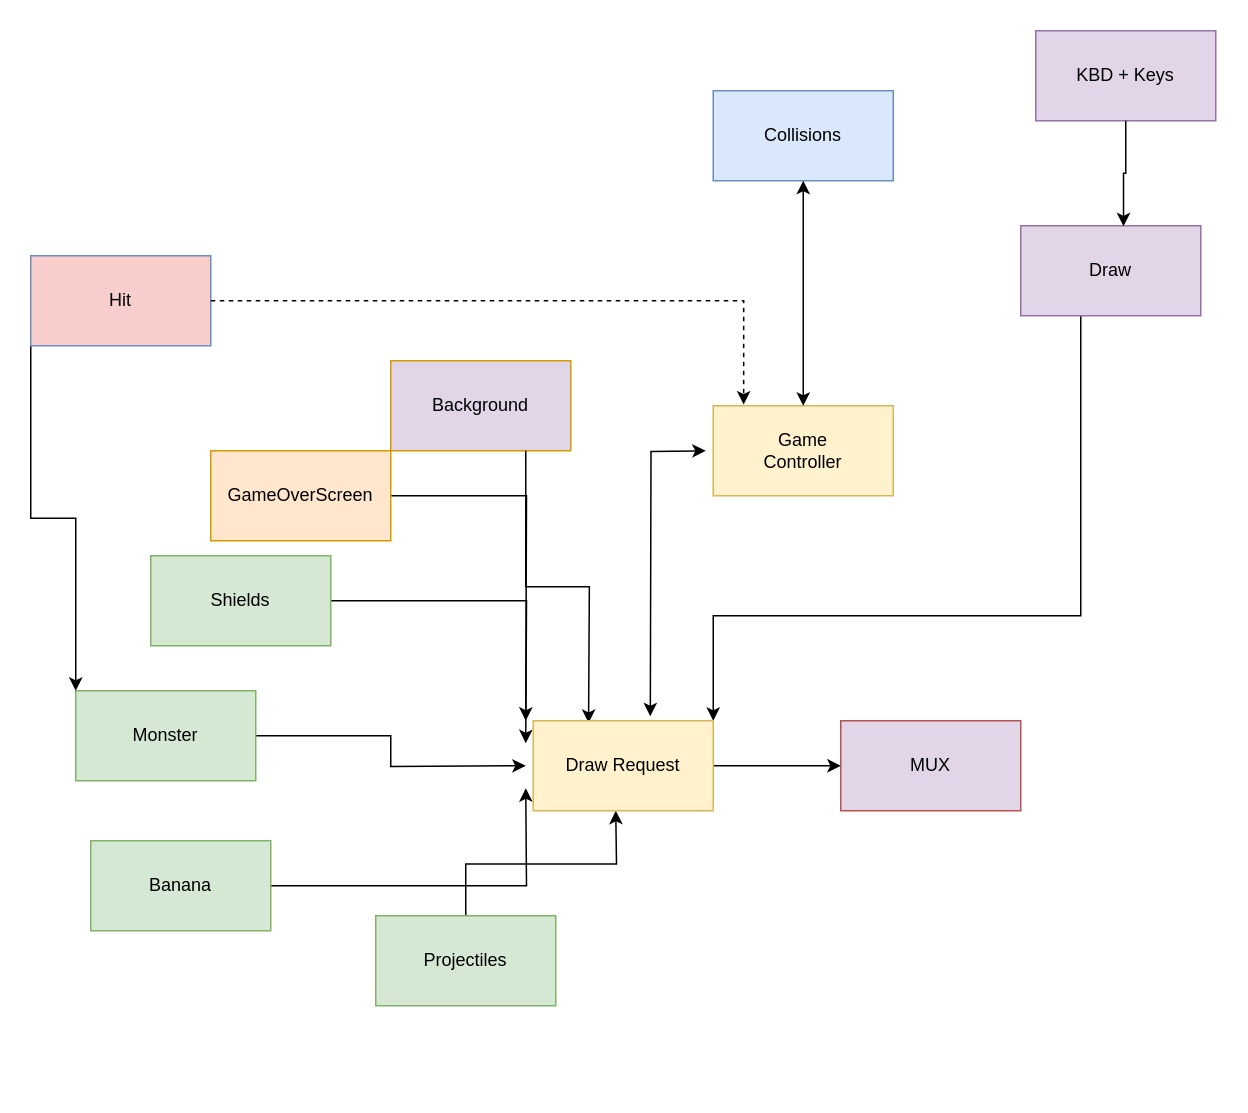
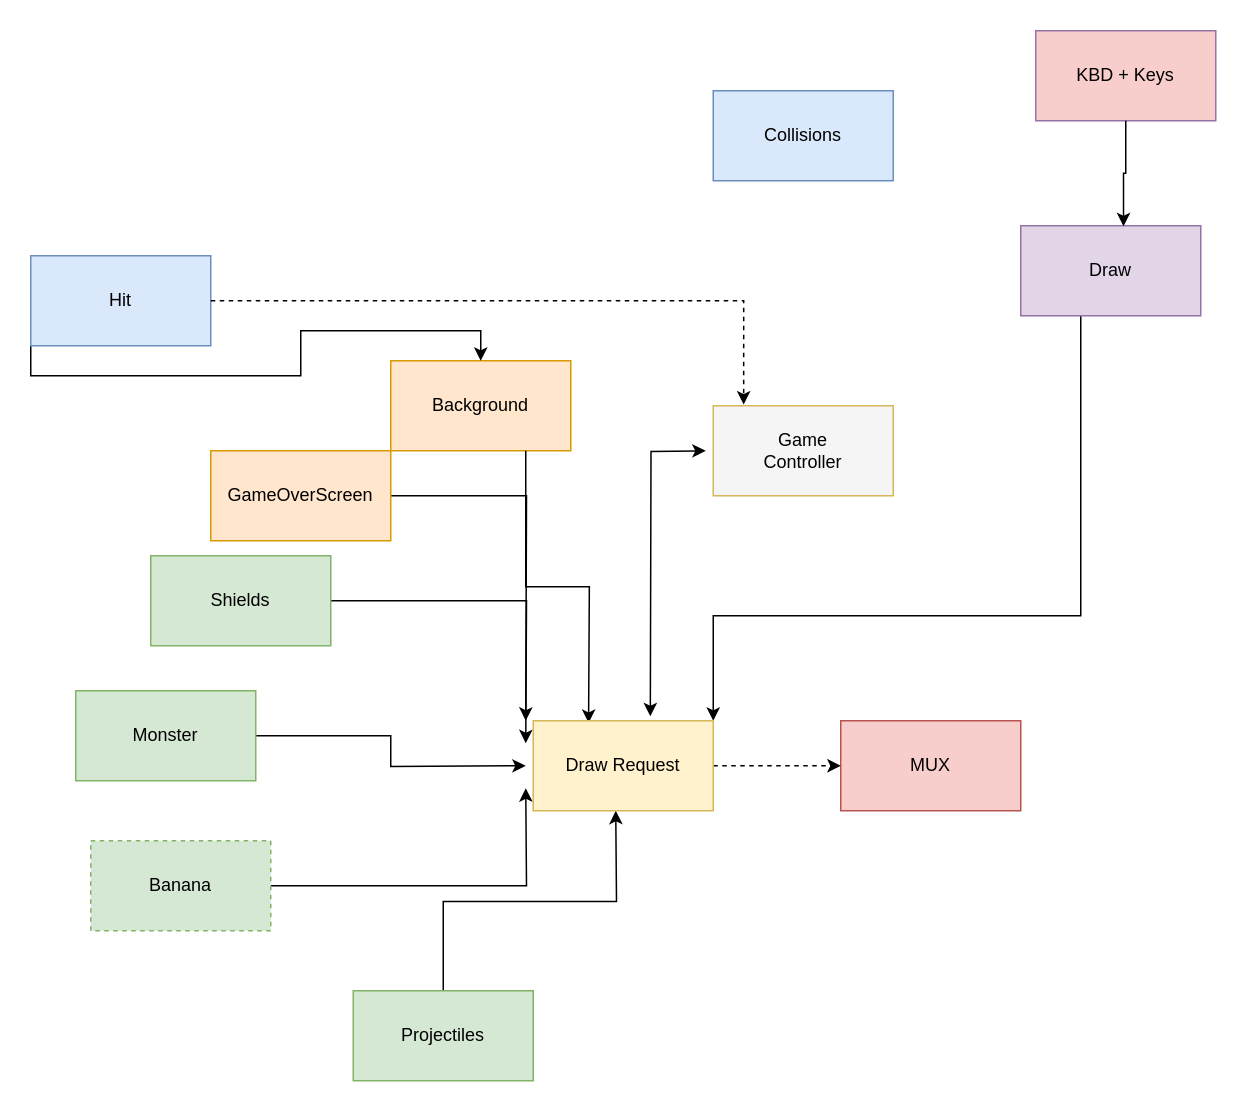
- <mxCell id="2" value="KBD + Keys" style="rounded=0;whiteSpace=wrap;html=1;fillColor=#e1d5e7;strokeColor=#9673a6;" vertex="1" parent="1"><mxGeometry x="690" y="20" width="120" height="60" as="geometry" /></mxCell>
+ <mxCell id="2" value="KBD + Keys" style="rounded=0;whiteSpace=wrap;html=1;fillColor=#f8cecc;strokeColor=#9673a6;" vertex="1" parent="1"><mxGeometry x="690" y="20" width="120" height="60" as="geometry" /></mxCell>
- <mxCell id="25" value="" style="endArrow=classic;startArrow=classic;html=1;rounded=0;exitX=0.5;exitY=0;exitDx=0;exitDy=0;entryX=0.5;entryY=1;entryDx=0;entryDy=0;" edge="1" parent="1" source="14" target="15"><mxGeometry width="50" height="50" relative="1" as="geometry"><mxPoint x="490" y="170" as="sourcePoint" /><mxPoint x="540" y="120" as="targetPoint" /></mxGeometry></mxCell>
- <mxCell id="13" value="Hit" style="rounded=0;whiteSpace=wrap;html=1;fillColor=#f8cecc;strokeColor=#6c8ebf;" vertex="1" parent="1"><mxGeometry x="20" y="170" width="120" height="60" as="geometry" /></mxCell>
+ <mxCell id="13" value="Hit" style="rounded=0;whiteSpace=wrap;html=1;fillColor=#dae8fc;strokeColor=#6c8ebf;" vertex="1" parent="1"><mxGeometry x="20" y="170" width="120" height="60" as="geometry" /></mxCell>
- <mxCell id="7" value="Background" style="rounded=0;whiteSpace=wrap;html=1;fillColor=#e1d5e7;strokeColor=#d79b00;" vertex="1" parent="1"><mxGeometry x="260" y="240" width="120" height="60" as="geometry" /></mxCell>
+ <mxCell id="7" value="Background" style="rounded=0;whiteSpace=wrap;html=1;fillColor=#ffe6cc;strokeColor=#d79b00;" vertex="1" parent="1"><mxGeometry x="260" y="240" width="120" height="60" as="geometry" /></mxCell>
- <mxCell id="14" value="Game&lt;div&gt;Controller&lt;/div&gt;" style="rounded=0;whiteSpace=wrap;html=1;fillColor=#fff2cc;strokeColor=#d6b656;" vertex="1" parent="1"><mxGeometry x="475" y="270" width="120" height="60" as="geometry" /></mxCell>
+ <mxCell id="14" value="Game&lt;div&gt;Controller&lt;/div&gt;" style="rounded=0;whiteSpace=wrap;html=1;fillColor=#f5f5f5;strokeColor=#d6b656;" vertex="1" parent="1"><mxGeometry x="475" y="270" width="120" height="60" as="geometry" /></mxCell>
- <mxCell id="12" style="edgeStyle=orthogonalEdgeStyle;rounded=0;orthogonalLoop=1;jettySize=auto;html=1;exitX=0;exitY=1;exitDx=0;exitDy=0;entryX=0;entryY=0;entryDx=0;entryDy=0;" edge="1" parent="1" source="13" target="9"><mxGeometry relative="1" as="geometry" /></mxCell>
+ <mxCell id="12" style="edgeStyle=orthogonalEdgeStyle;rounded=0;orthogonalLoop=1;jettySize=auto;html=1;exitX=0;exitY=1;exitDx=0;exitDy=0;" edge="1" parent="1" source="13" target="7"><mxGeometry relative="1" as="geometry" /></mxCell>
- <mxCell id="23" style="edgeStyle=orthogonalEdgeStyle;rounded=0;orthogonalLoop=1;jettySize=auto;html=1;exitX=1;exitY=0.5;exitDx=0;exitDy=0;entryX=0;entryY=0.5;entryDx=0;entryDy=0;" edge="1" parent="1" source="24" target="22"><mxGeometry relative="1" as="geometry" /></mxCell>
+ <mxCell id="23" style="edgeStyle=orthogonalEdgeStyle;rounded=0;orthogonalLoop=1;jettySize=auto;html=1;exitX=1;exitY=0.5;exitDx=0;exitDy=0;entryX=0;entryY=0.5;entryDx=0;entryDy=0;dashed=1;" edge="1" parent="1" source="24" target="22"><mxGeometry relative="1" as="geometry" /></mxCell>
- <mxCell id="22" value="MUX" style="rounded=0;whiteSpace=wrap;html=1;fillColor=#e1d5e7;strokeColor=#b85450;" vertex="1" parent="1"><mxGeometry x="560" y="480" width="120" height="60" as="geometry" /></mxCell>
+ <mxCell id="22" value="MUX" style="rounded=0;whiteSpace=wrap;html=1;fillColor=#f8cecc;strokeColor=#b85450;" vertex="1" parent="1"><mxGeometry x="560" y="480" width="120" height="60" as="geometry" /></mxCell>
- <mxCell id="17" value="Banana" style="rounded=0;whiteSpace=wrap;html=1;fillColor=#d5e8d4;strokeColor=#82b366;" vertex="1" parent="1"><mxGeometry x="60" y="560" width="120" height="60" as="geometry" /></mxCell>
+ <mxCell id="17" value="Banana" style="rounded=0;whiteSpace=wrap;html=1;fillColor=#d5e8d4;strokeColor=#82b366;dashed=1;" vertex="1" parent="1"><mxGeometry x="60" y="560" width="120" height="60" as="geometry" /></mxCell>
- <mxCell id="19" value="Projectiles" style="rounded=0;whiteSpace=wrap;html=1;fillColor=#d5e8d4;strokeColor=#82b366;" vertex="1" parent="1"><mxGeometry x="250" y="610" width="120" height="60" as="geometry" /></mxCell>
+ <mxCell id="19" value="Projectiles" style="rounded=0;whiteSpace=wrap;html=1;fillColor=#d5e8d4;strokeColor=#82b366;" vertex="1" parent="1"><mxGeometry x="235" y="660" width="120" height="60" as="geometry" /></mxCell>
